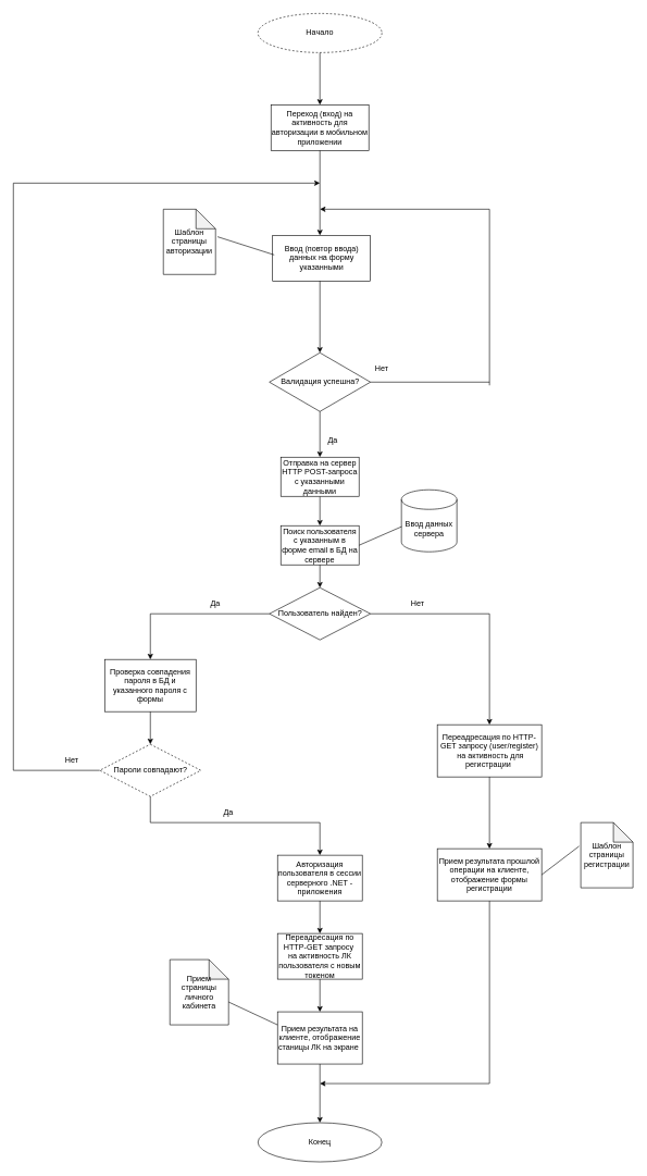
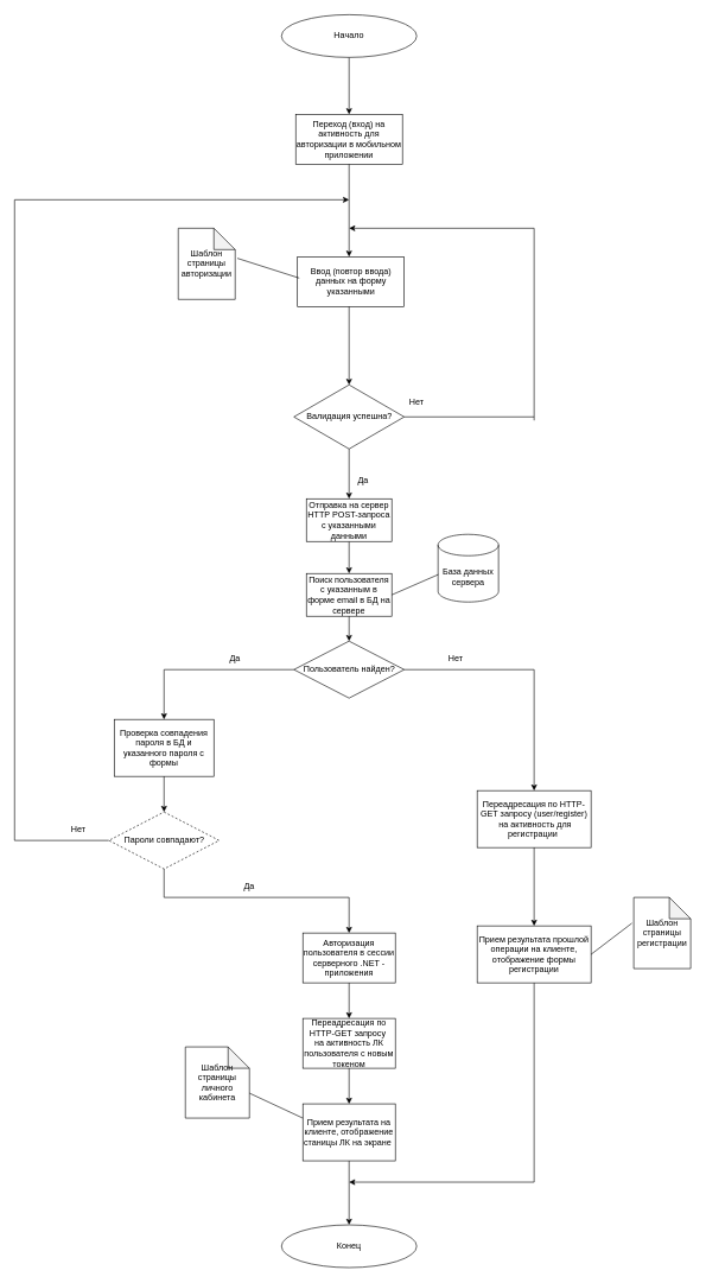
- <mxCell id="47" value="Начало" style="ellipse;whiteSpace=wrap;html=1;dashed=1;" parent="1" vertex="1"><mxGeometry x="395" y="20" width="190" height="60" as="geometry" /></mxCell>
+ <mxCell id="47" value="Начало" style="ellipse;whiteSpace=wrap;html=1;" parent="1" vertex="1"><mxGeometry x="395" y="20" width="190" height="60" as="geometry" /></mxCell>
- <mxCell id="49" value="Ввод данных сервера" style="shape=cylinder3;whiteSpace=wrap;html=1;boundedLbl=1;backgroundOutline=1;size=15;" parent="1" vertex="1"><mxGeometry x="615" y="750" width="85" height="95" as="geometry" /></mxCell>
+ <mxCell id="49" value="База данных сервера" style="shape=cylinder3;whiteSpace=wrap;html=1;boundedLbl=1;backgroundOutline=1;size=15;" parent="1" vertex="1"><mxGeometry x="615" y="750" width="85" height="95" as="geometry" /></mxCell>
- <mxCell id="55" value="Прием страницы&lt;br&gt;личного кабинета" style="shape=note;whiteSpace=wrap;html=1;backgroundOutline=1;darkOpacity=0.05;" parent="1" vertex="1"><mxGeometry x="260" y="1470" width="90" height="100" as="geometry" /></mxCell>
+ <mxCell id="55" value="Шаблон страницы&lt;br&gt;личного кабинета" style="shape=note;whiteSpace=wrap;html=1;backgroundOutline=1;darkOpacity=0.05;" parent="1" vertex="1"><mxGeometry x="260" y="1470" width="90" height="100" as="geometry" /></mxCell>
